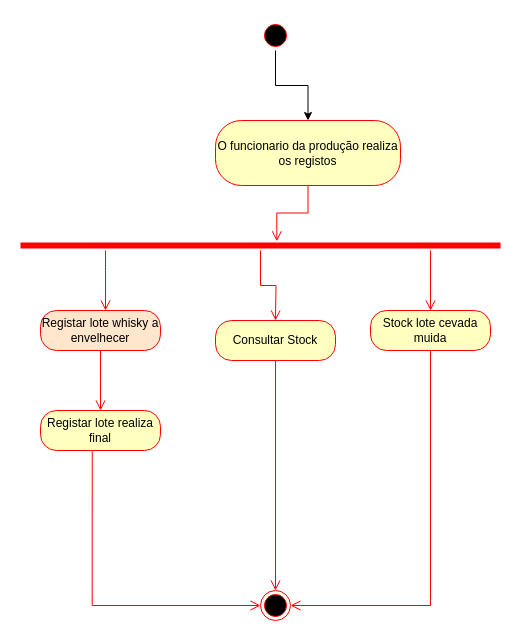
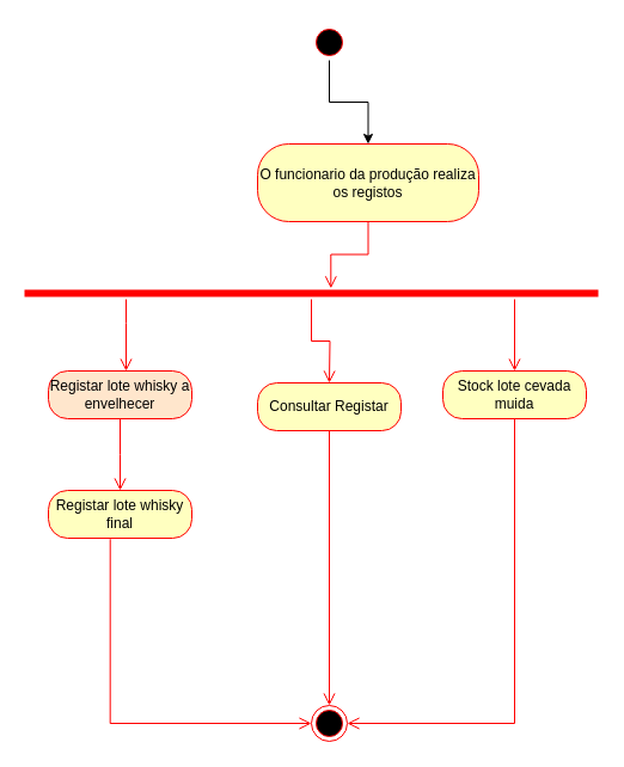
- <mxCell id="6" value="Consultar Stock" style="rounded=1;whiteSpace=wrap;html=1;arcSize=40;fontColor=#000000;fillColor=#ffffc0;strokeColor=#ff0000;" vertex="1" parent="1"><mxGeometry x="215" y="320" width="120" height="40" as="geometry" /></mxCell>
+ <mxCell id="6" value="Consultar Registar" style="rounded=1;whiteSpace=wrap;html=1;arcSize=40;fontColor=#000000;fillColor=#ffffc0;strokeColor=#ff0000;" vertex="1" parent="1"><mxGeometry x="215" y="320" width="120" height="40" as="geometry" /></mxCell>
- <mxCell id="14" value="Registar lote realiza final" style="rounded=1;whiteSpace=wrap;html=1;arcSize=40;fontColor=#000000;fillColor=#ffffc0;strokeColor=#ff0000;" vertex="1" parent="1"><mxGeometry x="40" y="410" width="120" height="40" as="geometry" /></mxCell>
+ <mxCell id="14" value="Registar lote whisky final" style="rounded=1;whiteSpace=wrap;html=1;arcSize=40;fontColor=#000000;fillColor=#ffffc0;strokeColor=#ff0000;" vertex="1" parent="1"><mxGeometry x="40" y="410" width="120" height="40" as="geometry" /></mxCell>
